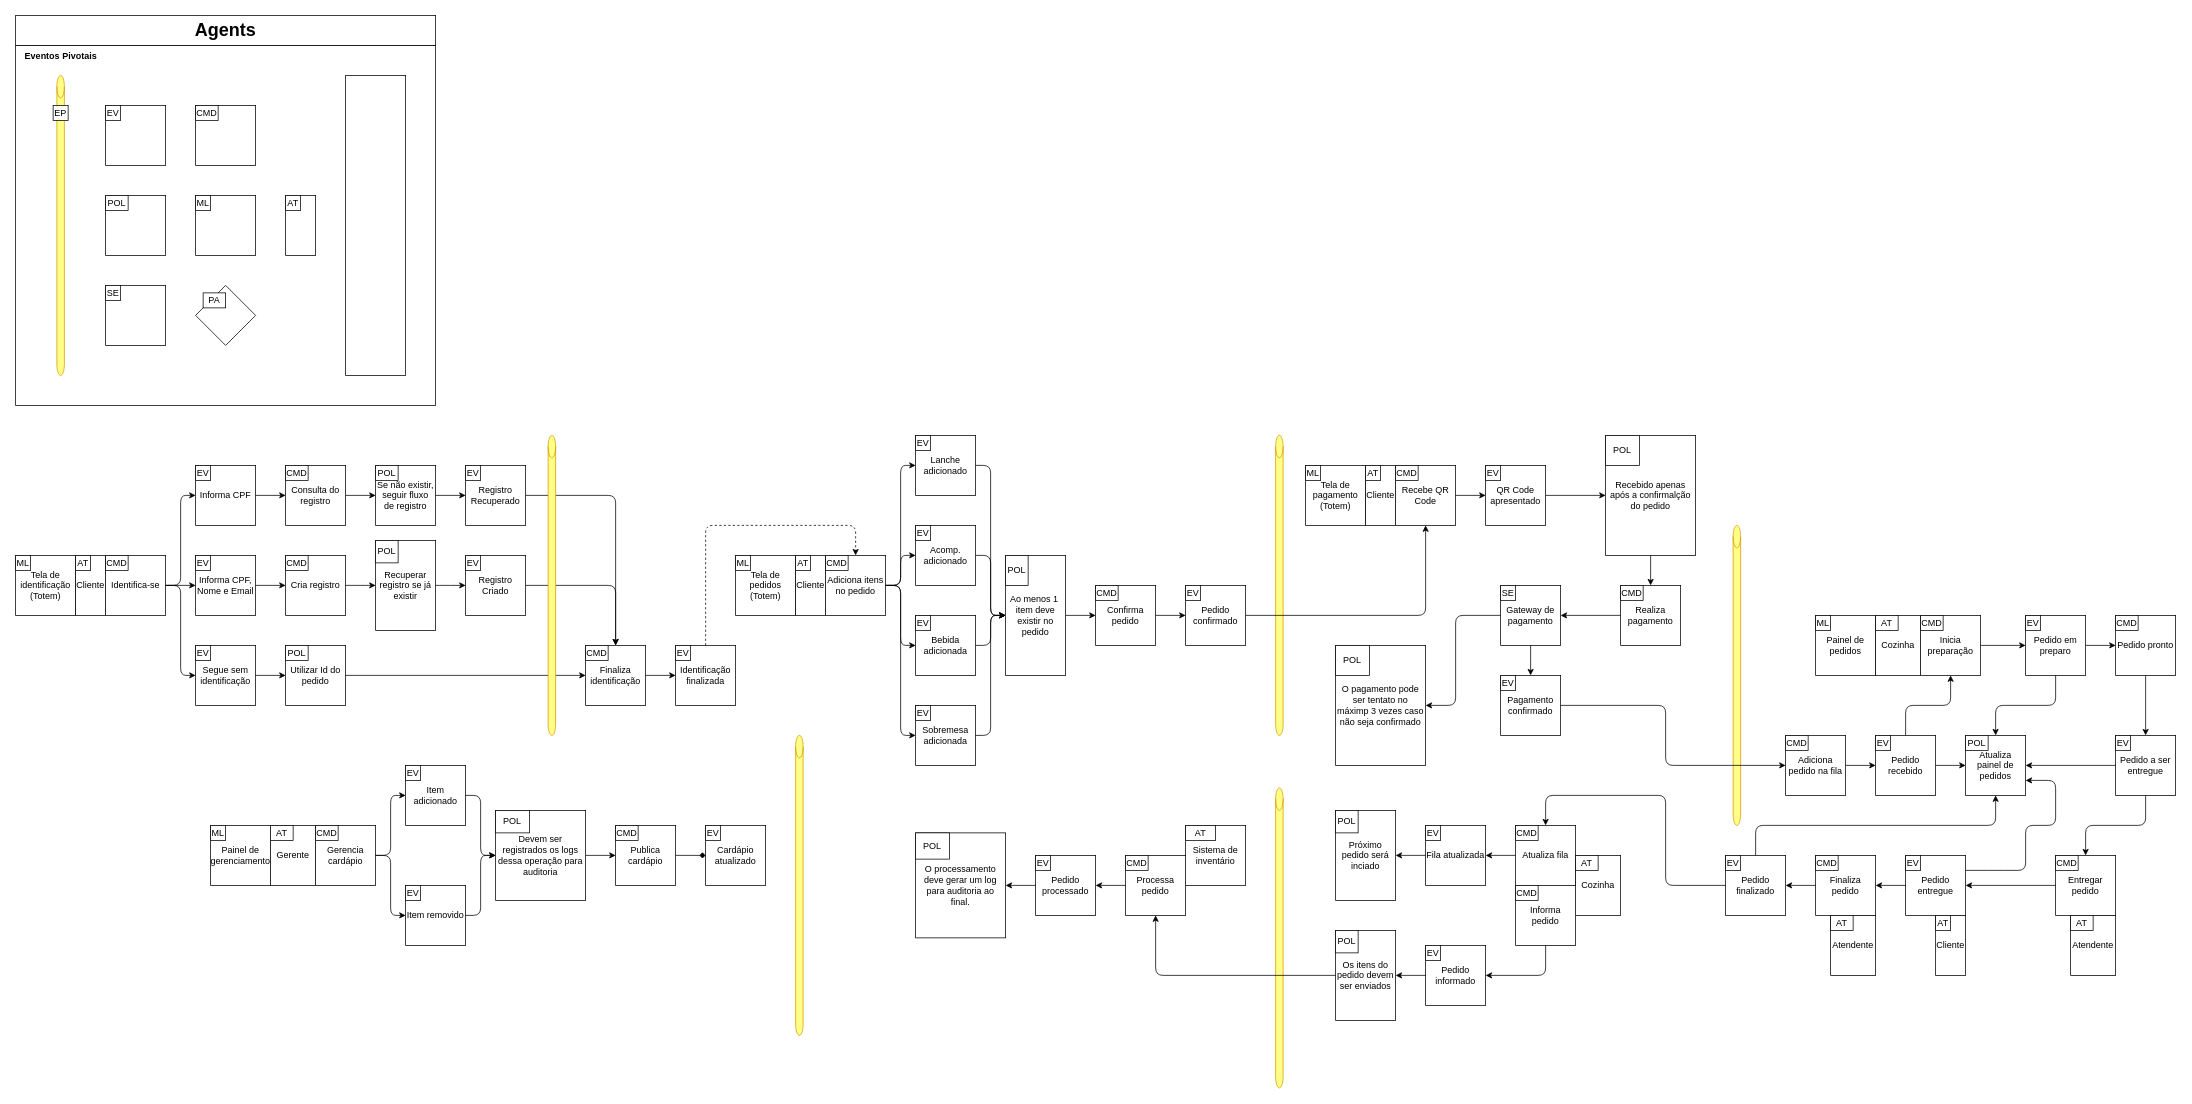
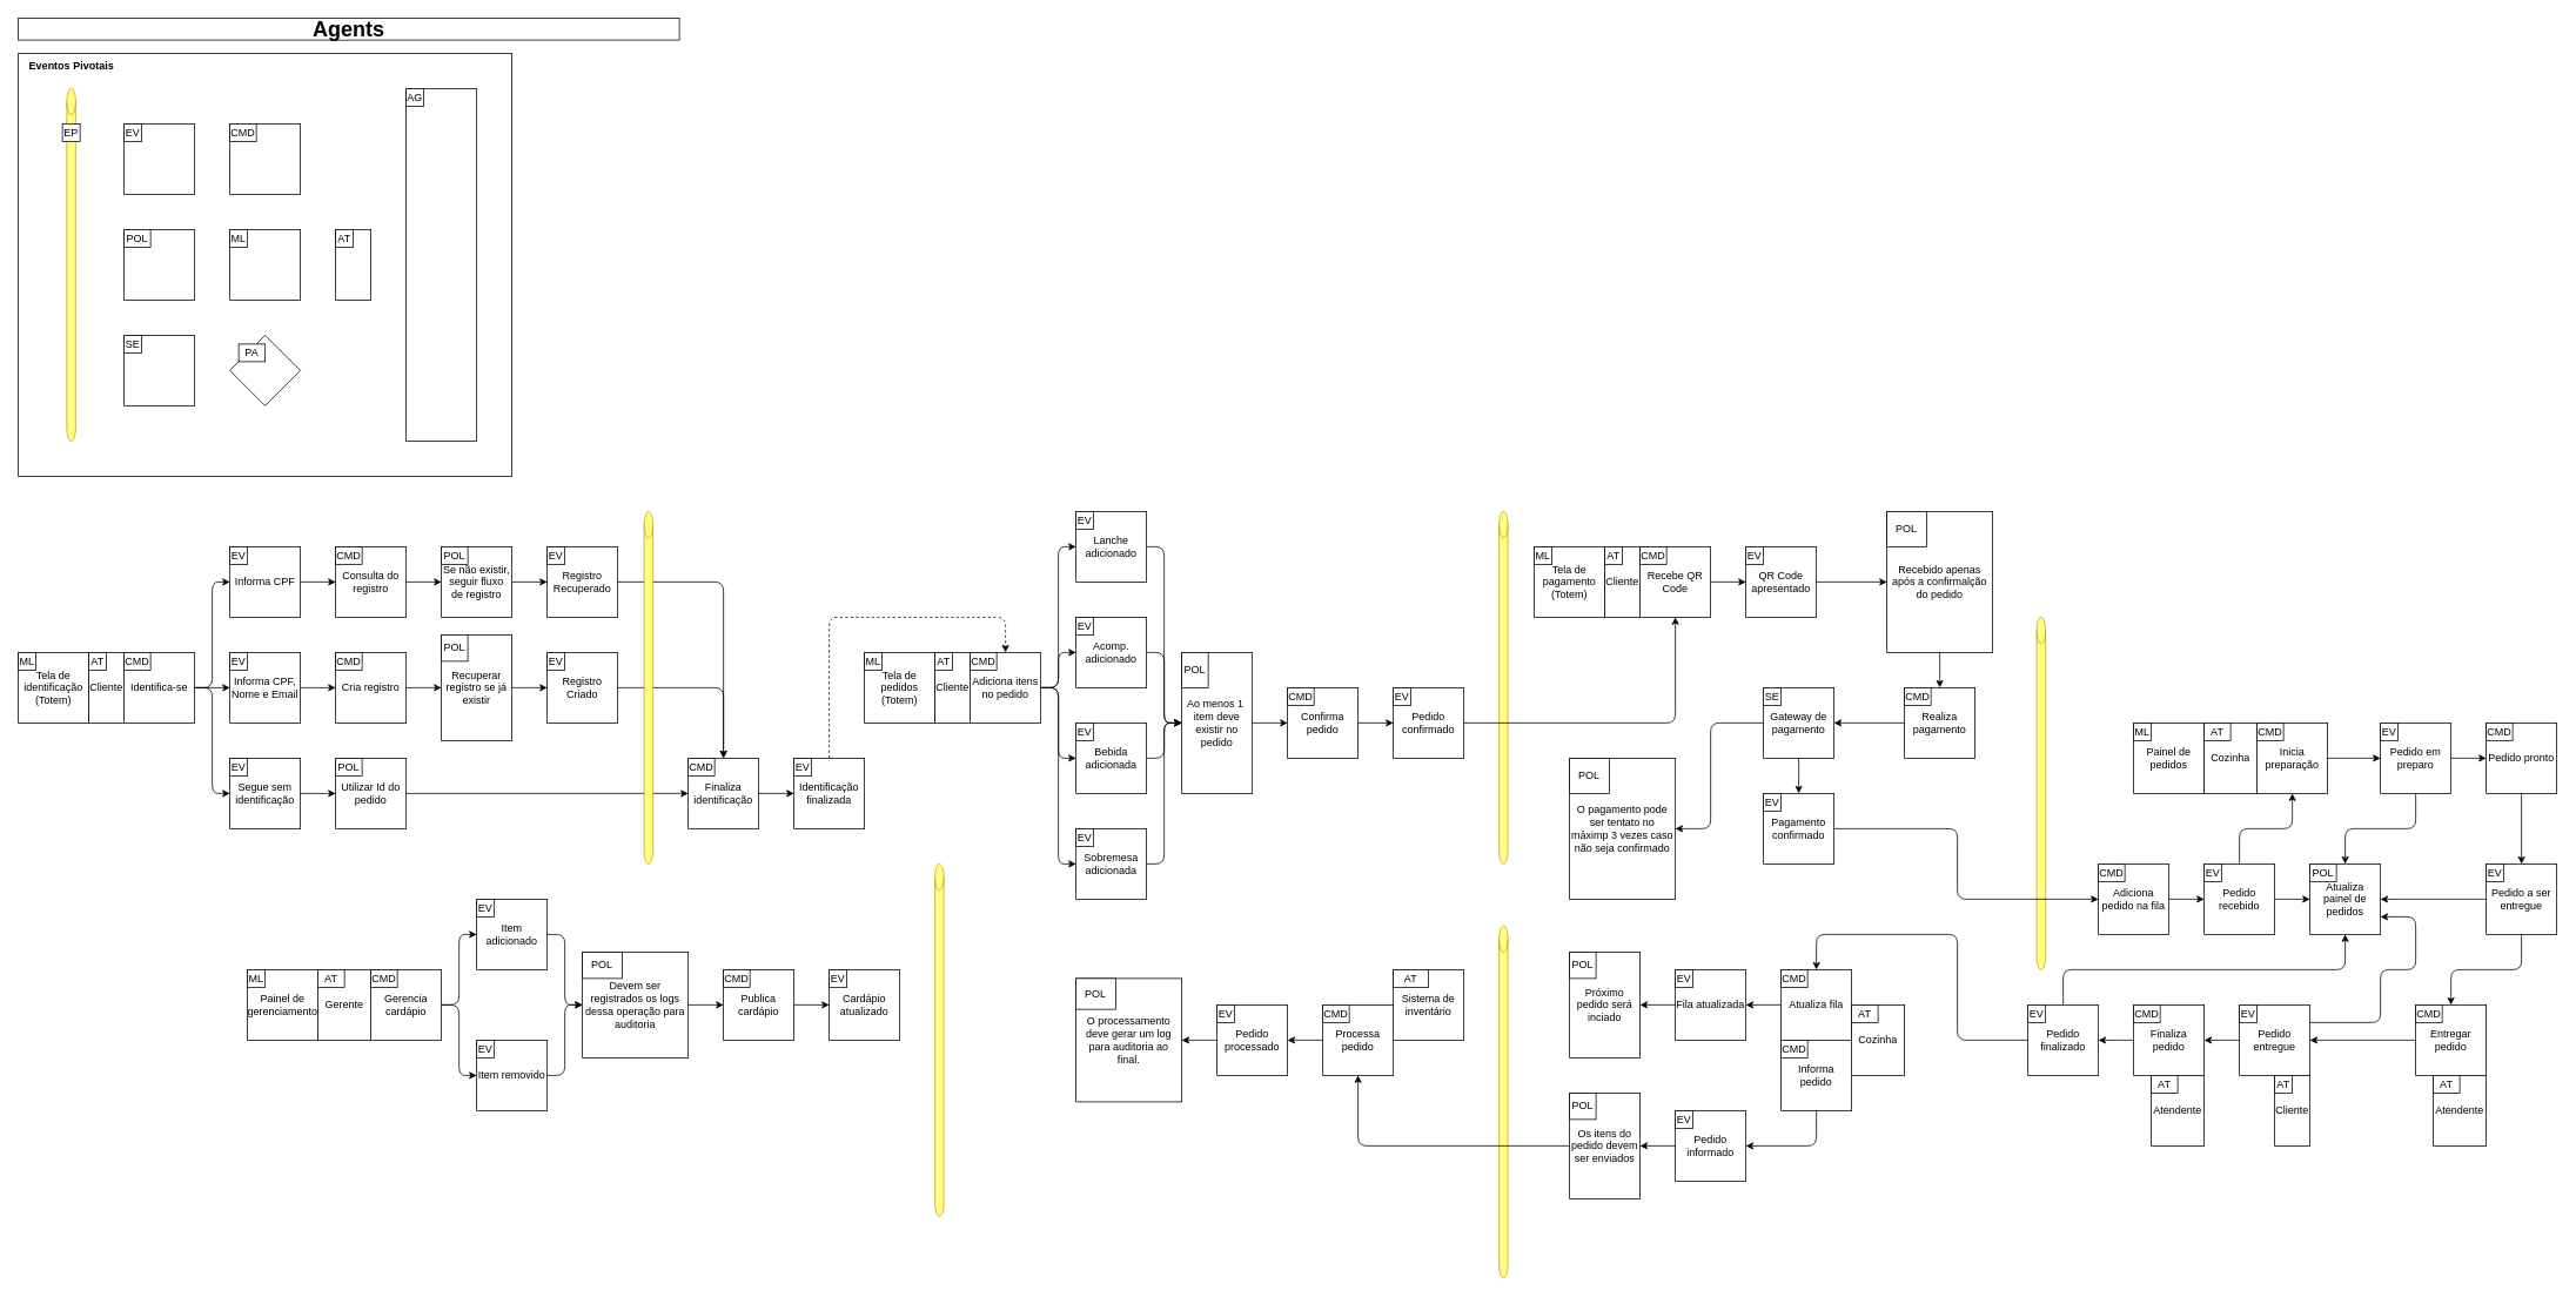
- <mxCell id="5" value="&lt;h1&gt;Agents&lt;/h1&gt;" style="rounded=0;whiteSpace=wrap;html=1;movable=1;resizable=1;rotatable=1;deletable=1;editable=1;locked=0;connectable=1;" parent="1" vertex="1"><mxGeometry x="20" y="20" width="560" height="40" as="geometry" /></mxCell>
+ <mxCell id="5" value="&lt;h1&gt;Agents&lt;/h1&gt;" style="rounded=0;whiteSpace=wrap;html=1;movable=1;resizable=1;rotatable=1;deletable=1;editable=1;locked=0;connectable=1;" parent="1" vertex="1"><mxGeometry x="20" y="20" width="750" height="25" as="geometry" /></mxCell>
+ <mxCell id="14" value="AG" style="rounded=0;whiteSpace=wrap;html=1;fillColor=light-dark(#FFFFFF,#331A00);" parent="12" vertex="1"><mxGeometry width="20" height="20" as="geometry" /></mxCell>
- <mxCell id="279" style="edgeStyle=none;html=1;entryX=0;entryY=0.5;entryDx=0;entryDy=0;endArrow=diamond;" parent="1" source="272" target="276" edge="1"><mxGeometry relative="1" as="geometry" /></mxCell>
+ <mxCell id="279" style="edgeStyle=none;html=1;entryX=0;entryY=0.5;entryDx=0;entryDy=0;" parent="1" source="272" target="276" edge="1"><mxGeometry relative="1" as="geometry" /></mxCell>
